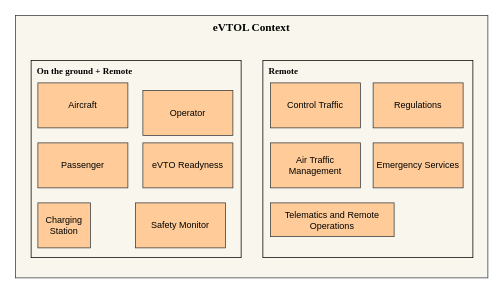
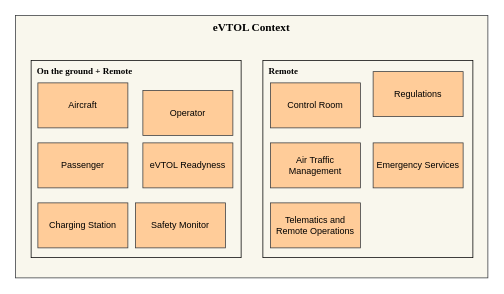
- <mxCell id="8" value="Control Traffic" style="rounded=0;whiteSpace=wrap;html=1;fillColor=#ffcc99;strokeColor=#36393d;" vertex="1" parent="1"><mxGeometry x="360" y="110" width="120" height="60" as="geometry" /></mxCell>
+ <mxCell id="8" value="Control Room" style="rounded=0;whiteSpace=wrap;html=1;fillColor=#ffcc99;strokeColor=#36393d;" vertex="1" parent="1"><mxGeometry x="360" y="110" width="120" height="60" as="geometry" /></mxCell>
- <mxCell id="12" value="Regulations" style="rounded=0;whiteSpace=wrap;html=1;fillColor=#ffcc99;strokeColor=#36393d;" vertex="1" parent="1"><mxGeometry x="497" y="110" width="120" height="60" as="geometry" /></mxCell>
+ <mxCell id="12" value="Regulations" style="rounded=0;whiteSpace=wrap;html=1;fillColor=#ffcc99;strokeColor=#36393d;" vertex="1" parent="1"><mxGeometry x="497" y="95" width="120" height="60" as="geometry" /></mxCell>
- <mxCell id="10" value="eVTO Readyness" style="rounded=0;whiteSpace=wrap;html=1;fillColor=#ffcc99;strokeColor=#36393d;" vertex="1" parent="1"><mxGeometry x="190" y="190" width="120" height="60" as="geometry" /></mxCell>
+ <mxCell id="10" value="eVTOL Readyness" style="rounded=0;whiteSpace=wrap;html=1;fillColor=#ffcc99;strokeColor=#36393d;" vertex="1" parent="1"><mxGeometry x="190" y="190" width="120" height="60" as="geometry" /></mxCell>
- <mxCell id="11" value="Telematics and Remote Operations" style="rounded=0;whiteSpace=wrap;html=1;fillColor=#ffcc99;strokeColor=#36393d;" vertex="1" parent="1"><mxGeometry x="360" y="270" width="165" height="45" as="geometry" /></mxCell>
+ <mxCell id="11" value="Telematics and Remote Operations" style="rounded=0;whiteSpace=wrap;html=1;fillColor=#ffcc99;strokeColor=#36393d;" vertex="1" parent="1"><mxGeometry x="360" y="270" width="120" height="60" as="geometry" /></mxCell>
- <mxCell id="14" value="Charging Station" style="rounded=0;whiteSpace=wrap;html=1;fillColor=#ffcc99;strokeColor=#36393d;" vertex="1" parent="1"><mxGeometry x="50" y="270" width="70" height="60" as="geometry" /></mxCell>
+ <mxCell id="14" value="Charging Station" style="rounded=0;whiteSpace=wrap;html=1;fillColor=#ffcc99;strokeColor=#36393d;" vertex="1" parent="1"><mxGeometry x="50" y="270" width="120" height="60" as="geometry" /></mxCell>
